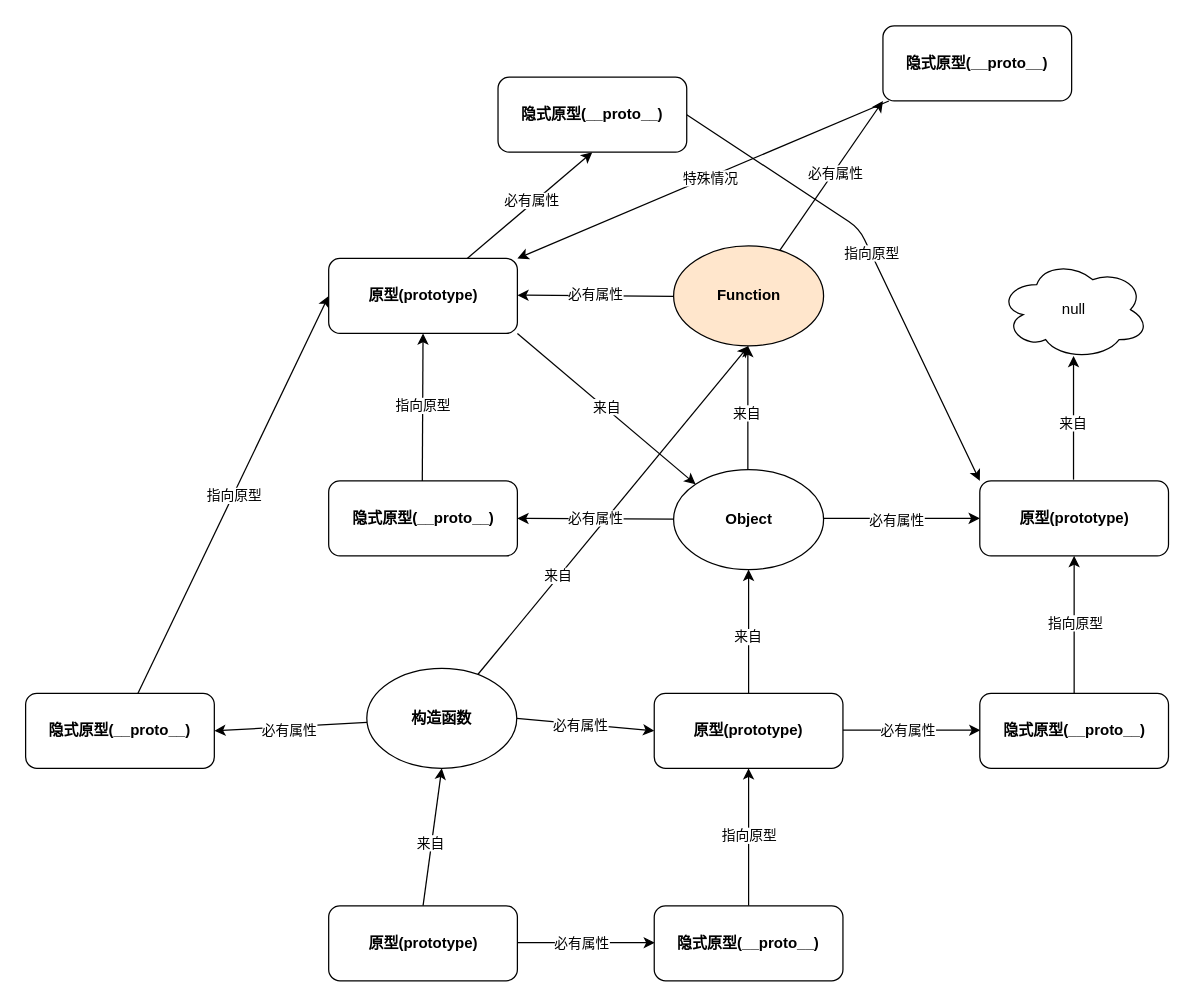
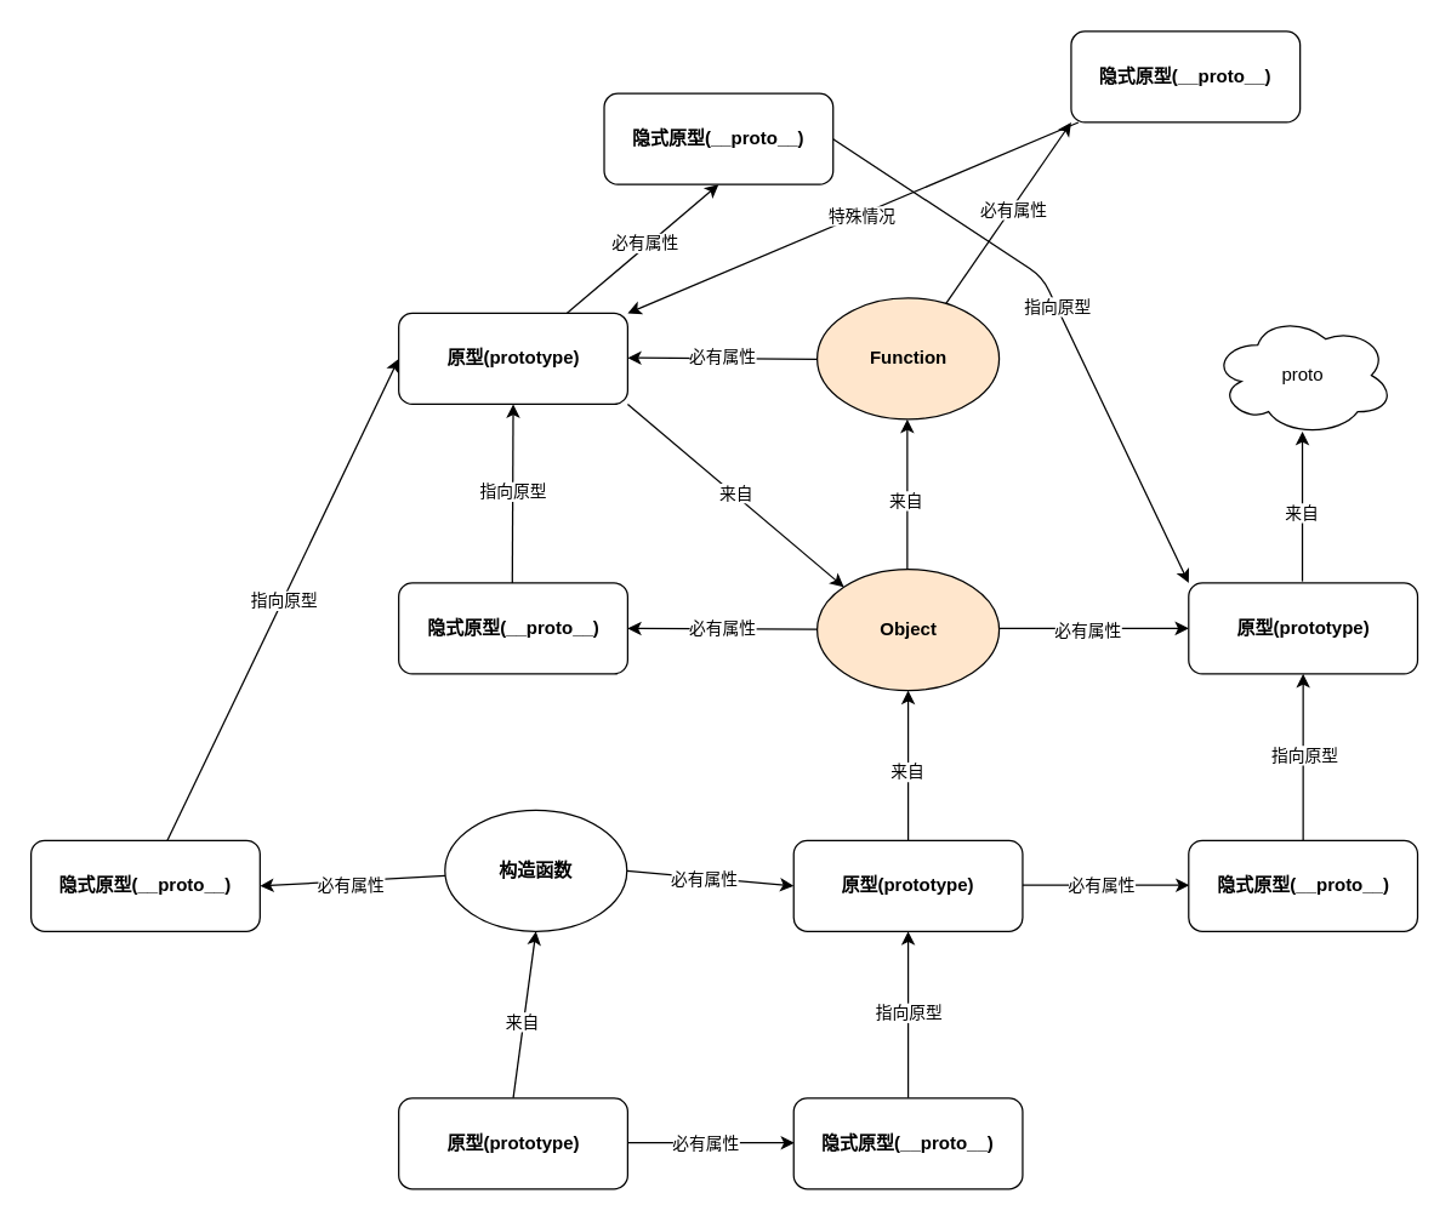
- <mxCell id="33" value="null" style="ellipse;shape=cloud;whiteSpace=wrap;html=1;" vertex="1" parent="1"><mxGeometry x="799" y="207" width="120" height="80" as="geometry" /></mxCell>
+ <mxCell id="33" value="proto" style="ellipse;shape=cloud;whiteSpace=wrap;html=1;" vertex="1" parent="1"><mxGeometry x="799" y="207" width="120" height="80" as="geometry" /></mxCell>
- <mxCell id="8" style="edgeStyle=none;html=1;entryX=0.5;entryY=1;entryDx=0;entryDy=0;" edge="1" parent="1" source="12" target="38"><mxGeometry relative="1" as="geometry" /></mxCell>
- <mxCell id="9" value="来自" style="edgeLabel;html=1;align=center;verticalAlign=middle;resizable=0;points=[];" vertex="1" connectable="0" parent="8"><mxGeometry x="-0.402" y="1" relative="1" as="geometry"><mxPoint as="offset" /></mxGeometry></mxCell>
- <mxCell id="21" value="&lt;b&gt;Object&lt;/b&gt;" style="ellipse;whiteSpace=wrap;html=1;" vertex="1" parent="1"><mxGeometry x="538.5" y="375" width="120" height="80" as="geometry" /></mxCell>
+ <mxCell id="21" value="&lt;b&gt;Object&lt;/b&gt;" style="ellipse;whiteSpace=wrap;html=1;fillColor=#ffe6cc;" vertex="1" parent="1"><mxGeometry x="538.5" y="375" width="120" height="80" as="geometry" /></mxCell>
